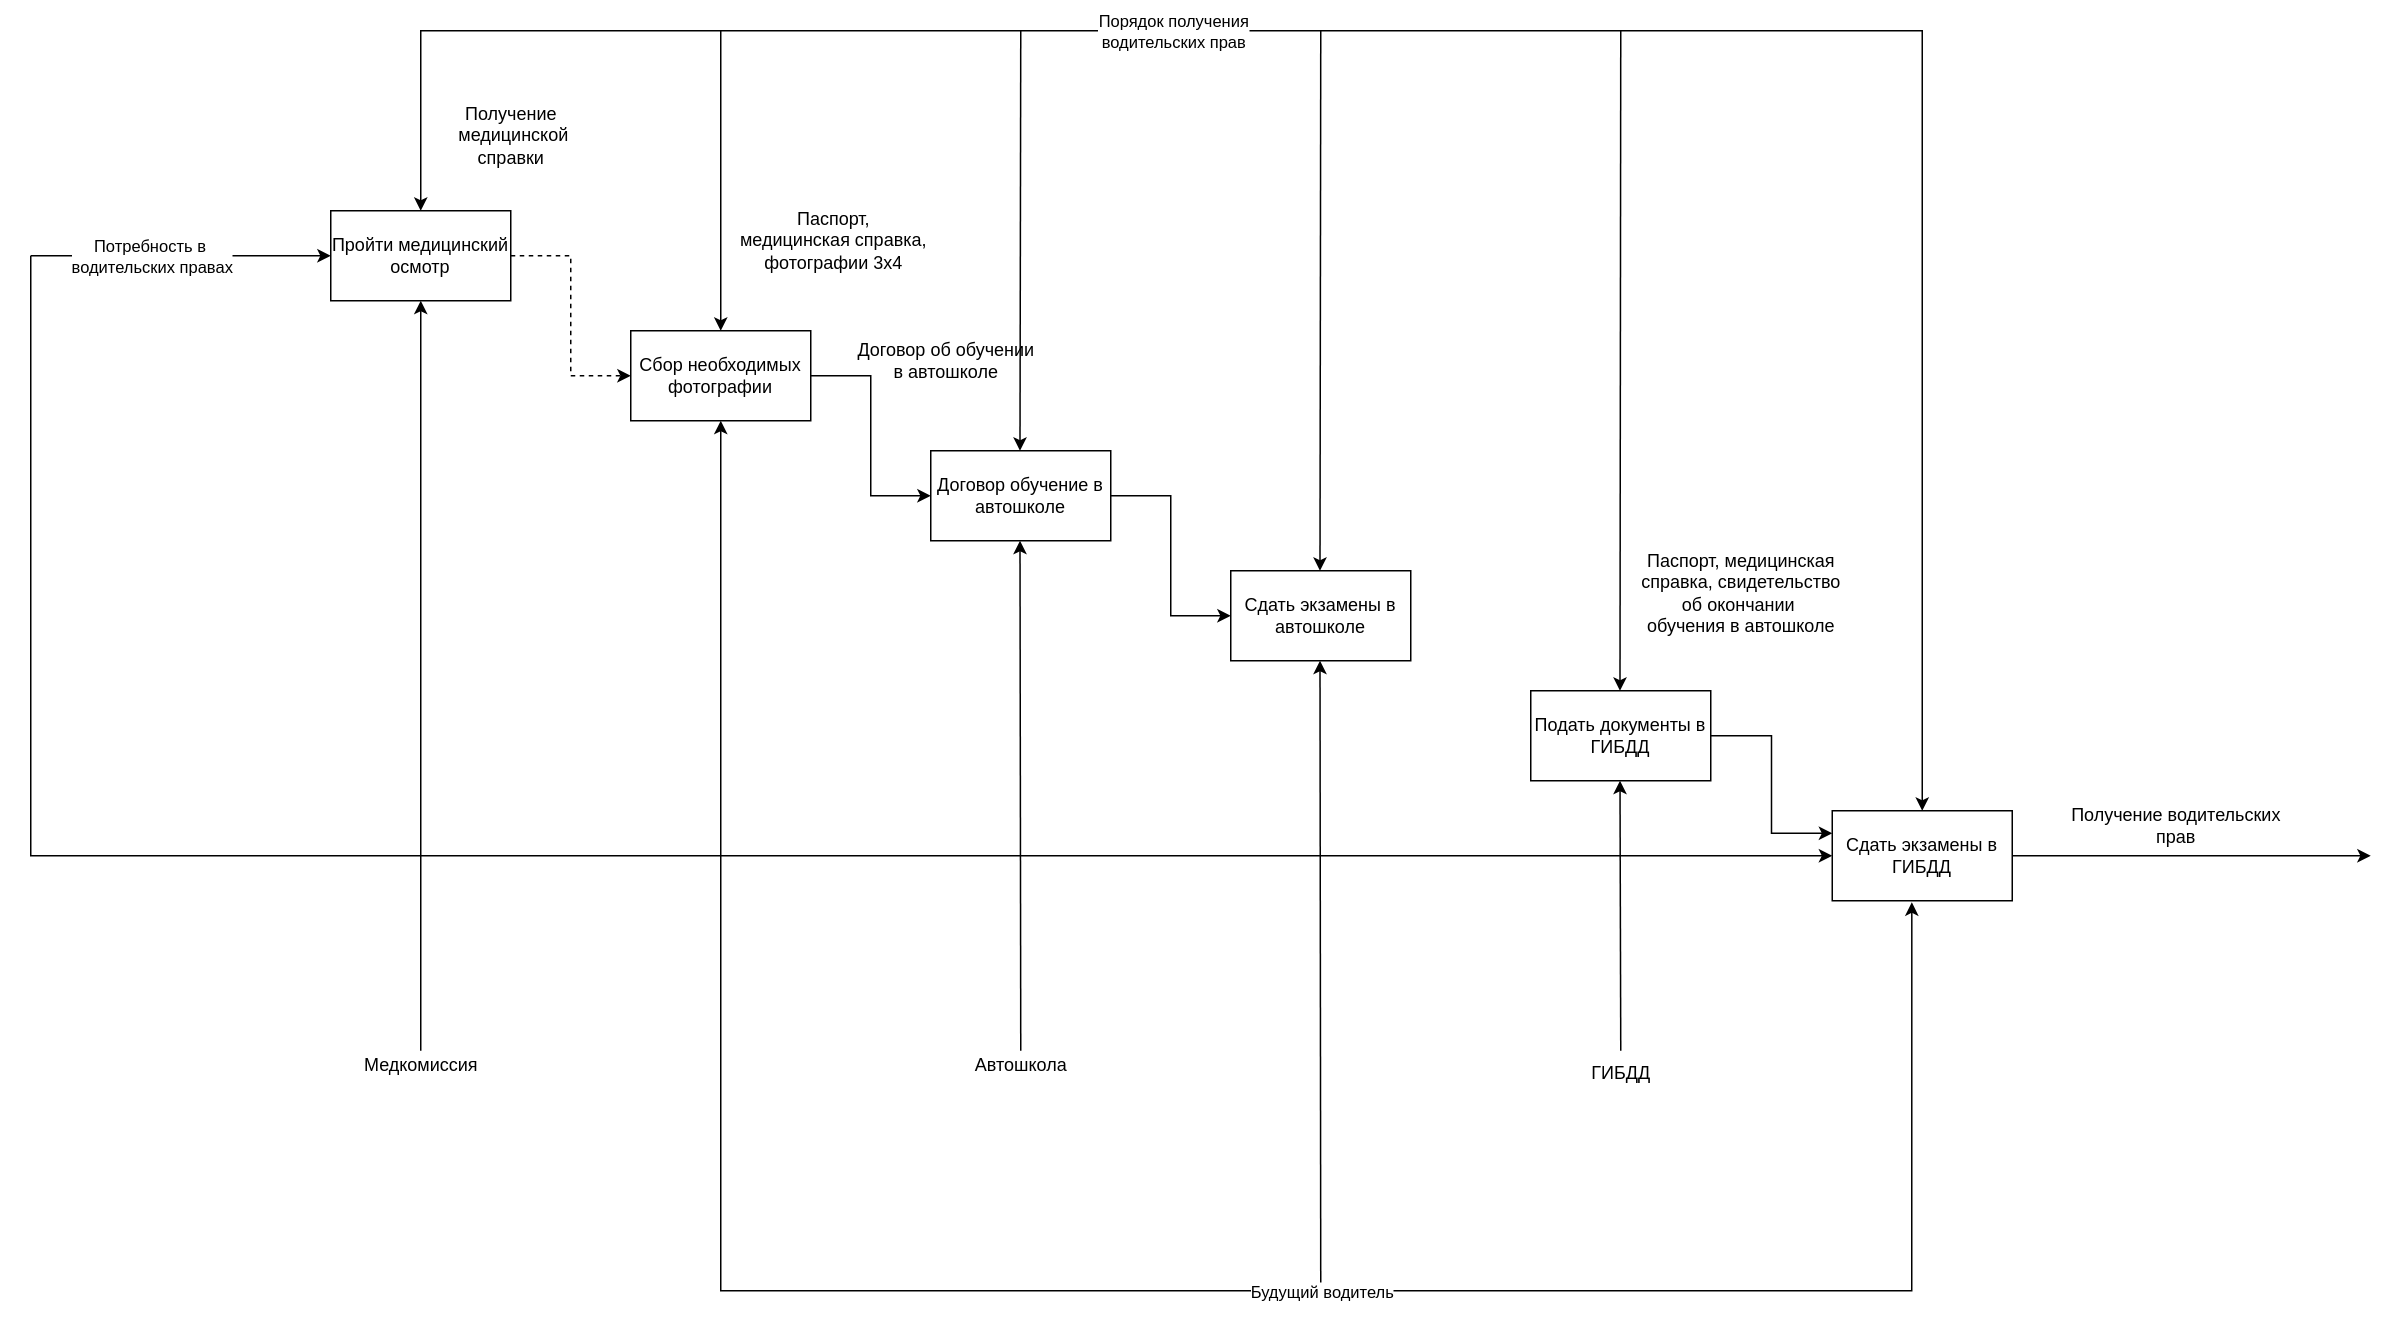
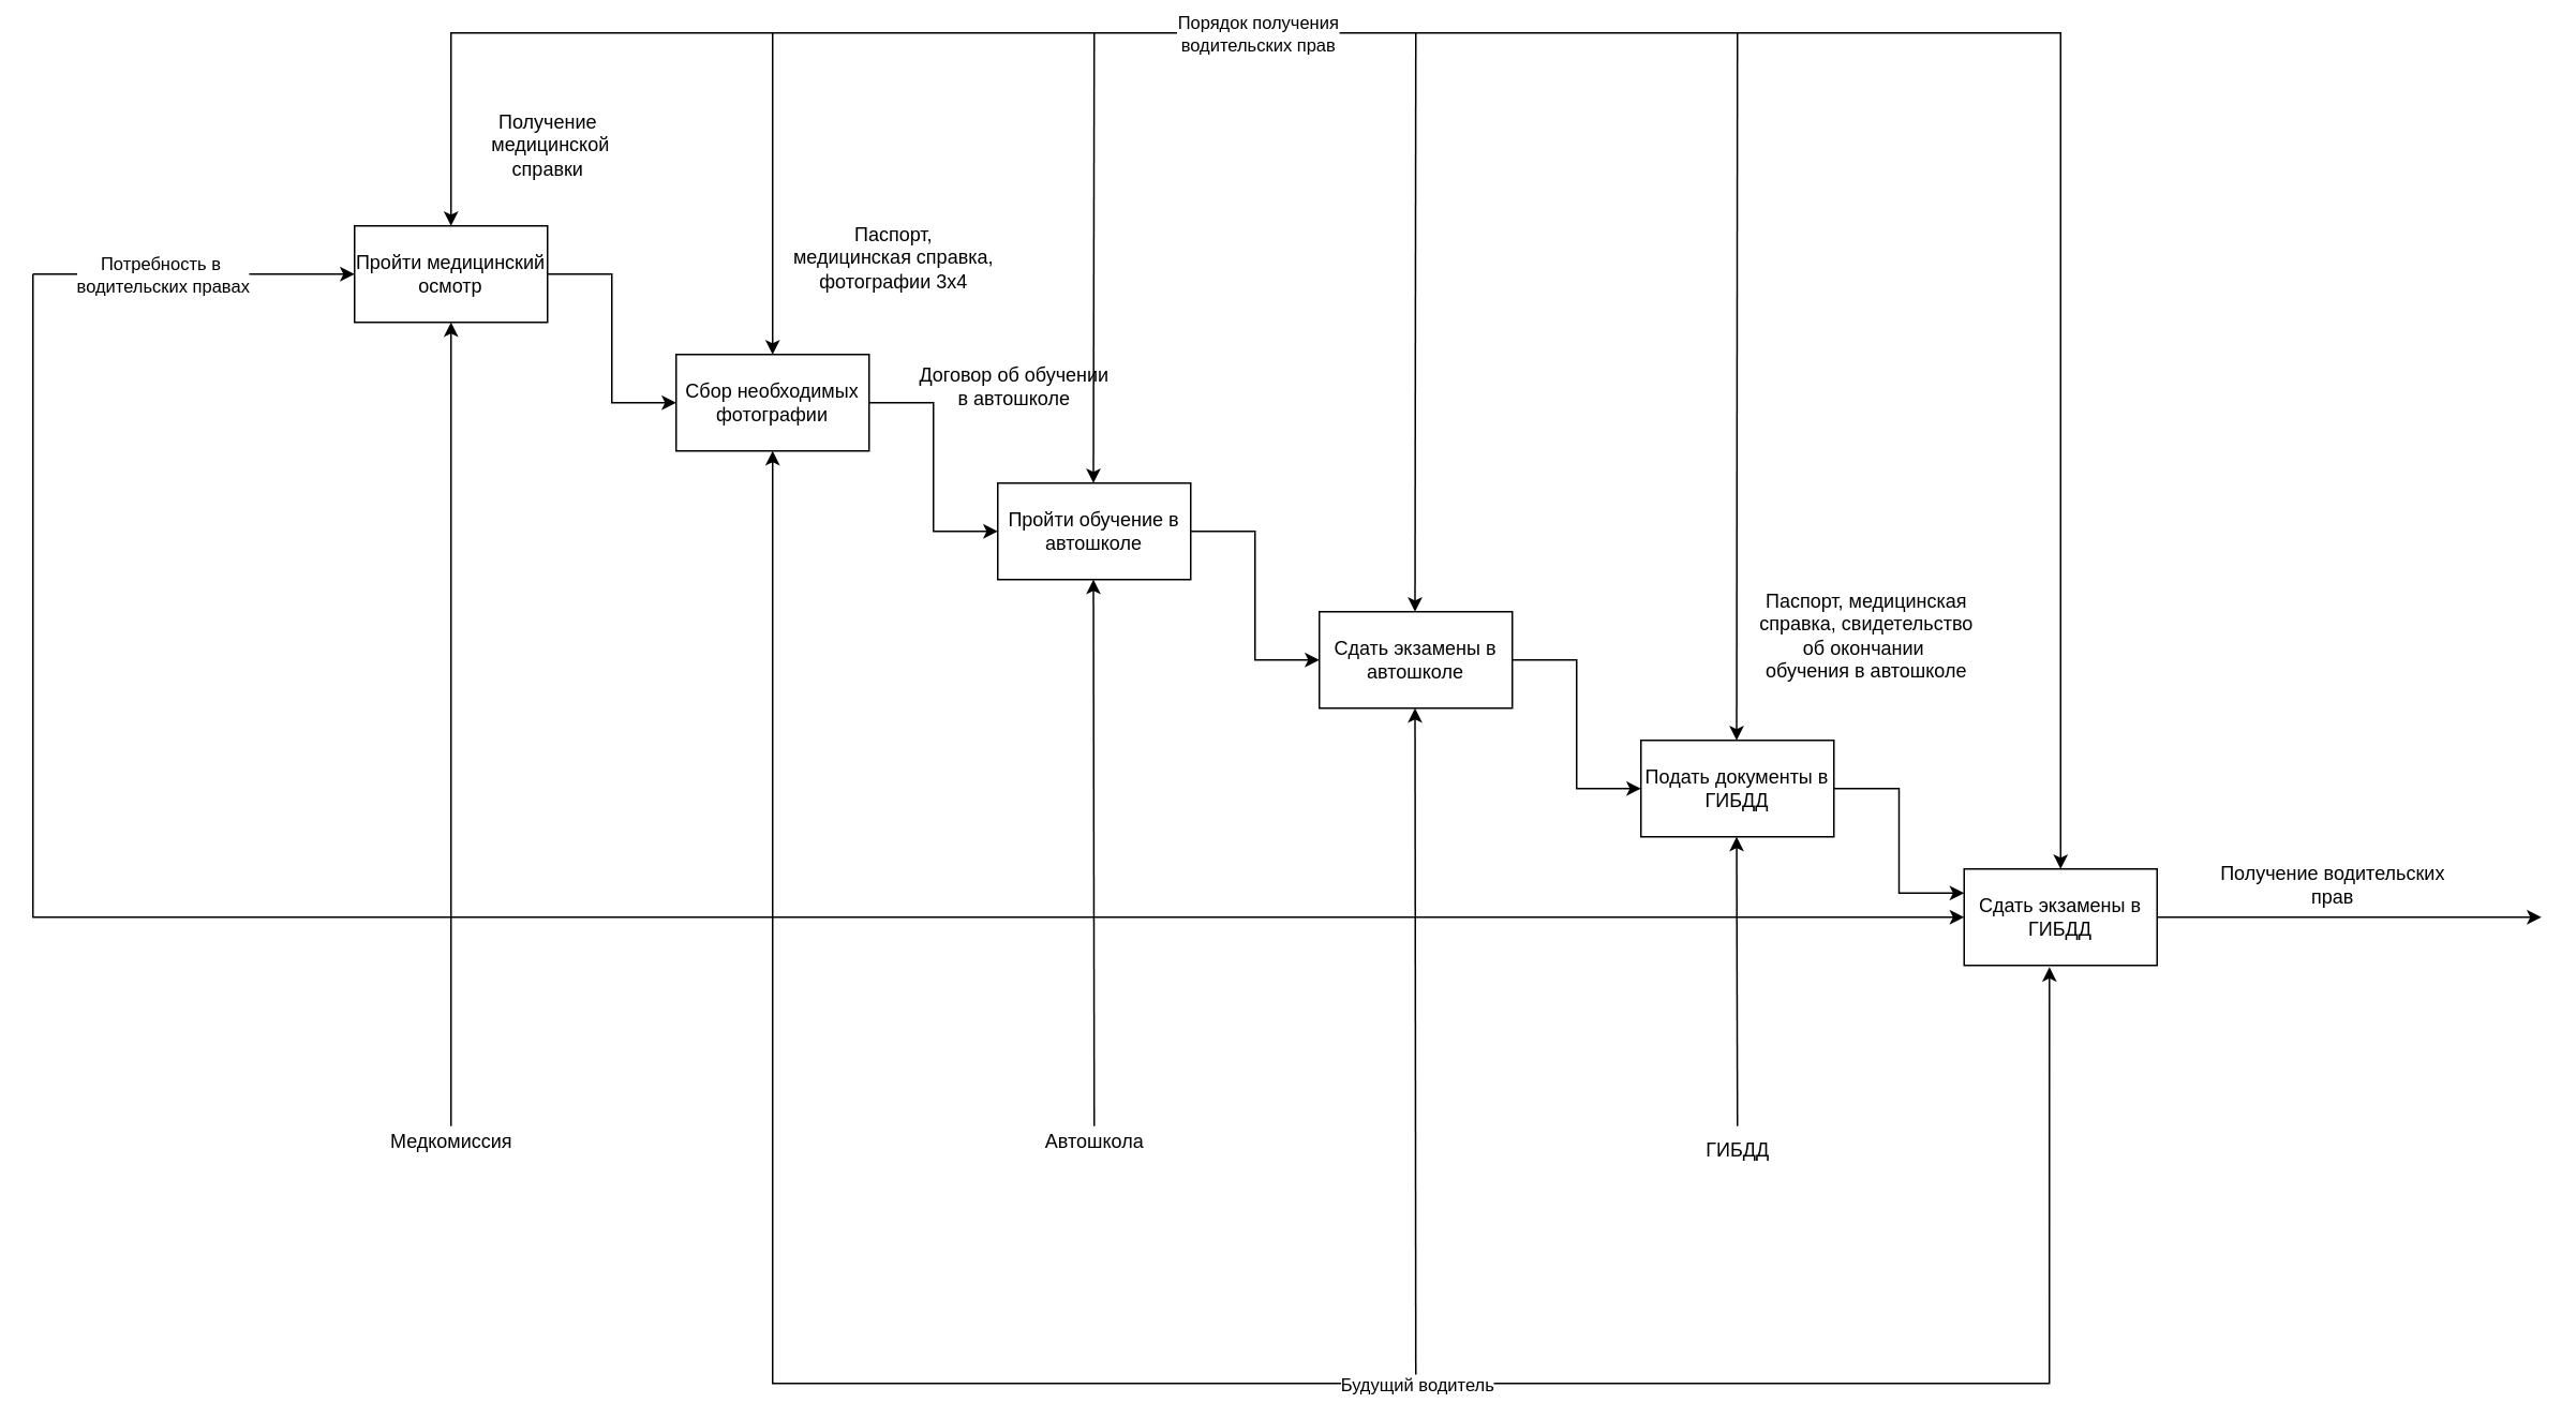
- <mxCell id="2" style="edgeStyle=orthogonalEdgeStyle;rounded=0;orthogonalLoop=1;jettySize=auto;html=1;exitX=1;exitY=0.5;exitDx=0;exitDy=0;entryX=0;entryY=0.5;entryDx=0;entryDy=0;dashed=1;" edge="1" parent="1" source="3" target="12"><mxGeometry relative="1" as="geometry" /></mxCell>
+ <mxCell id="2" style="edgeStyle=orthogonalEdgeStyle;rounded=0;orthogonalLoop=1;jettySize=auto;html=1;exitX=1;exitY=0.5;exitDx=0;exitDy=0;entryX=0;entryY=0.5;entryDx=0;entryDy=0;" edge="1" parent="1" source="3" target="12"><mxGeometry relative="1" as="geometry" /></mxCell>
- <mxCell id="10" value="Договор обучение в автошколе" style="rounded=0;whiteSpace=wrap;html=1;" vertex="1" parent="1"><mxGeometry x="620" y="300" width="120" height="60" as="geometry" /></mxCell>
+ <mxCell id="10" value="Пройти обучение в автошколе" style="rounded=0;whiteSpace=wrap;html=1;" vertex="1" parent="1"><mxGeometry x="620" y="300" width="120" height="60" as="geometry" /></mxCell>
+ <mxCell id="7" style="edgeStyle=orthogonalEdgeStyle;rounded=0;orthogonalLoop=1;jettySize=auto;html=1;exitX=1;exitY=0.5;exitDx=0;exitDy=0;entryX=0;entryY=0.5;entryDx=0;entryDy=0;" edge="1" parent="1" source="8" target="6"><mxGeometry relative="1" as="geometry" /></mxCell>
